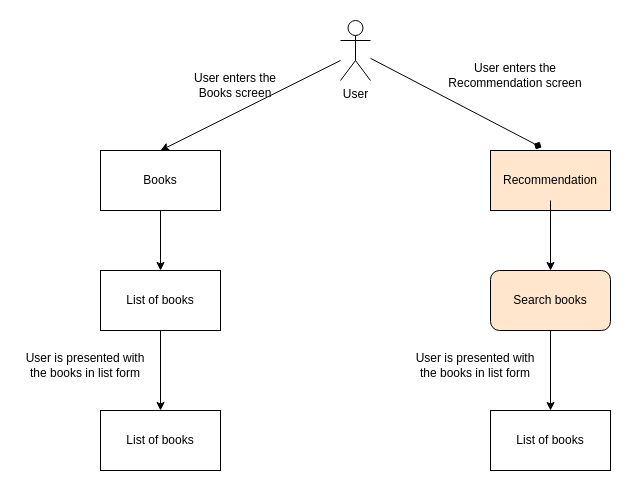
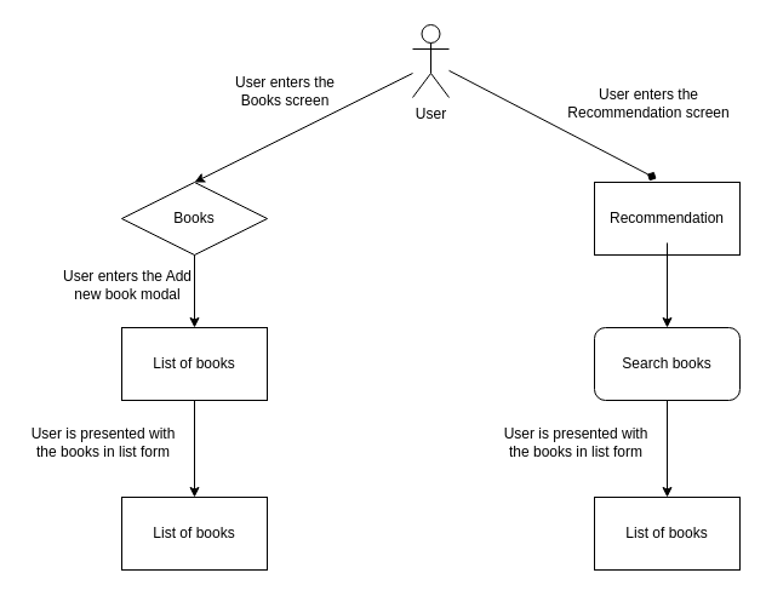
- <mxCell id="12" value="User enters the Recommendation screen" style="text;html=1;align=center;verticalAlign=middle;whiteSpace=wrap;rounded=0;" vertex="1" parent="1"><mxGeometry x="440" y="60" width="150" height="30" as="geometry" /></mxCell>
+ <mxCell id="12" value="User enters the Recommendation screen" style="text;html=1;align=center;verticalAlign=middle;whiteSpace=wrap;rounded=0;" vertex="1" parent="1"><mxGeometry x="460" y="70" width="150" height="30" as="geometry" /></mxCell>
- <mxCell id="11" value="User enters the Books screen" style="text;html=1;align=center;verticalAlign=middle;whiteSpace=wrap;rounded=0;" vertex="1" parent="1"><mxGeometry x="190" y="70" width="90" height="30" as="geometry" /></mxCell>
+ <mxCell id="11" value="User enters the Books screen" style="text;html=1;align=center;verticalAlign=middle;whiteSpace=wrap;rounded=0;" vertex="1" parent="1"><mxGeometry x="190" y="60" width="90" height="30" as="geometry" /></mxCell>
- <mxCell id="3" value="Books" style="rounded=0;whiteSpace=wrap;html=1;" vertex="1" parent="1"><mxGeometry x="100" y="150" width="120" height="60" as="geometry" /></mxCell>
+ <mxCell id="3" value="Books" style="rhombus;whiteSpace=wrap;html=1;" vertex="1" parent="1"><mxGeometry x="100" y="150" width="120" height="60" as="geometry" /></mxCell>
- <mxCell id="4" value="Recommendation" style="rounded=0;whiteSpace=wrap;html=1;fillColor=#ffe6cc;" vertex="1" parent="1"><mxGeometry x="490" y="150" width="120" height="60" as="geometry" /></mxCell>
+ <mxCell id="4" value="Recommendation" style="rounded=0;whiteSpace=wrap;html=1;" vertex="1" parent="1"><mxGeometry x="490" y="150" width="120" height="60" as="geometry" /></mxCell>
+ <mxCell id="13" value="User enters the Add new book modal" style="text;html=1;align=center;verticalAlign=middle;whiteSpace=wrap;rounded=0;" vertex="1" parent="1"><mxGeometry x="50" y="220" width="110" height="30" as="geometry" /></mxCell>
- <mxCell id="9" value="Search books" style="rounded=1;whiteSpace=wrap;html=1;fillColor=#ffe6cc;" vertex="1" parent="1"><mxGeometry x="490" y="270" width="120" height="60" as="geometry" /></mxCell>
+ <mxCell id="9" value="Search books" style="rounded=1;whiteSpace=wrap;html=1;" vertex="1" parent="1"><mxGeometry x="490" y="270" width="120" height="60" as="geometry" /></mxCell>
